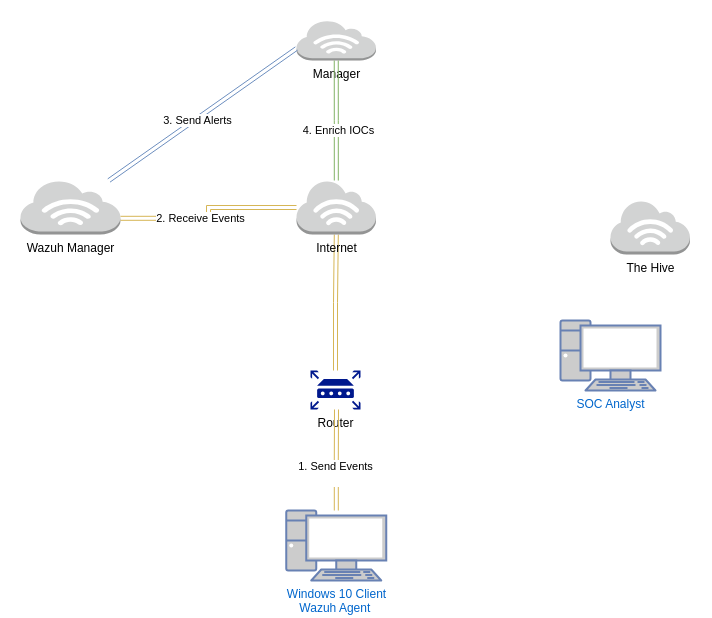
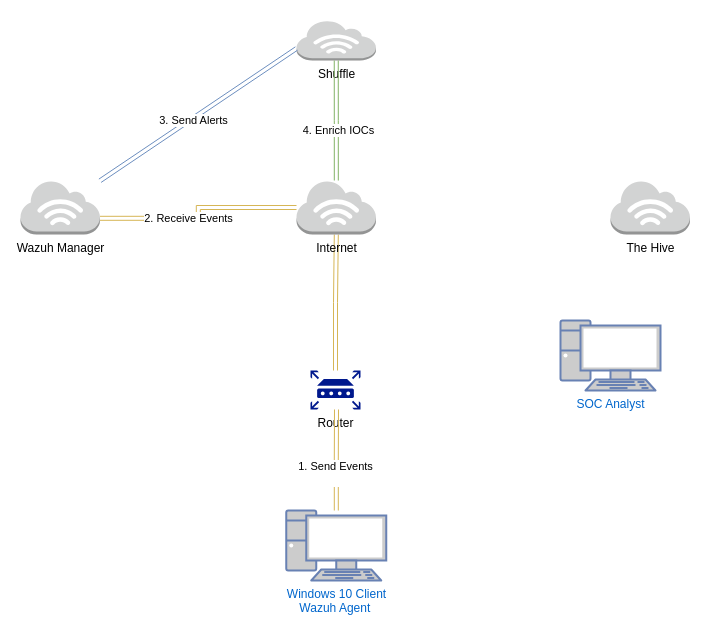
- <mxCell id="8" value="&lt;div&gt;Manager&lt;/div&gt;&lt;div&gt;&lt;br&gt;&lt;/div&gt;" style="outlineConnect=0;dashed=0;verticalLabelPosition=bottom;verticalAlign=top;align=center;html=1;shape=mxgraph.aws3.internet_3;fillColor=#D2D3D3;gradientColor=none;" vertex="1" parent="1"><mxGeometry x="296" y="20" width="79.5" height="40" as="geometry" /></mxCell>
+ <mxCell id="8" value="&lt;div&gt;Shuffle&lt;/div&gt;&lt;div&gt;&lt;br&gt;&lt;/div&gt;" style="outlineConnect=0;dashed=0;verticalLabelPosition=bottom;verticalAlign=top;align=center;html=1;shape=mxgraph.aws3.internet_3;fillColor=#D2D3D3;gradientColor=none;" vertex="1" parent="1"><mxGeometry x="296" y="20" width="79.5" height="40" as="geometry" /></mxCell>
- <mxCell id="6" value="&lt;div&gt;Wazuh Manager&lt;/div&gt;&lt;div&gt;&lt;br&gt;&lt;/div&gt;" style="outlineConnect=0;dashed=0;verticalLabelPosition=bottom;verticalAlign=top;align=center;html=1;shape=mxgraph.aws3.internet_3;fillColor=#D2D3D3;gradientColor=none;" vertex="1" parent="1"><mxGeometry x="20" y="180" width="100" height="54" as="geometry" /></mxCell>
+ <mxCell id="6" value="&lt;div&gt;Wazuh Manager&lt;/div&gt;&lt;div&gt;&lt;br&gt;&lt;/div&gt;" style="outlineConnect=0;dashed=0;verticalLabelPosition=bottom;verticalAlign=top;align=center;html=1;shape=mxgraph.aws3.internet_3;fillColor=#D2D3D3;gradientColor=none;" vertex="1" parent="1"><mxGeometry x="20" y="180" width="79.5" height="54" as="geometry" /></mxCell>
- <mxCell id="7" value="The Hive&lt;div&gt;&lt;br&gt;&lt;/div&gt;" style="outlineConnect=0;dashed=0;verticalLabelPosition=bottom;verticalAlign=top;align=center;html=1;shape=mxgraph.aws3.internet_3;fillColor=#D2D3D3;gradientColor=none;" vertex="1" parent="1"><mxGeometry x="610" y="200" width="79.5" height="54" as="geometry" /></mxCell>
+ <mxCell id="7" value="The Hive&lt;div&gt;&lt;br&gt;&lt;/div&gt;" style="outlineConnect=0;dashed=0;verticalLabelPosition=bottom;verticalAlign=top;align=center;html=1;shape=mxgraph.aws3.internet_3;fillColor=#D2D3D3;gradientColor=none;" vertex="1" parent="1"><mxGeometry x="610" y="180" width="79.5" height="54" as="geometry" /></mxCell>
